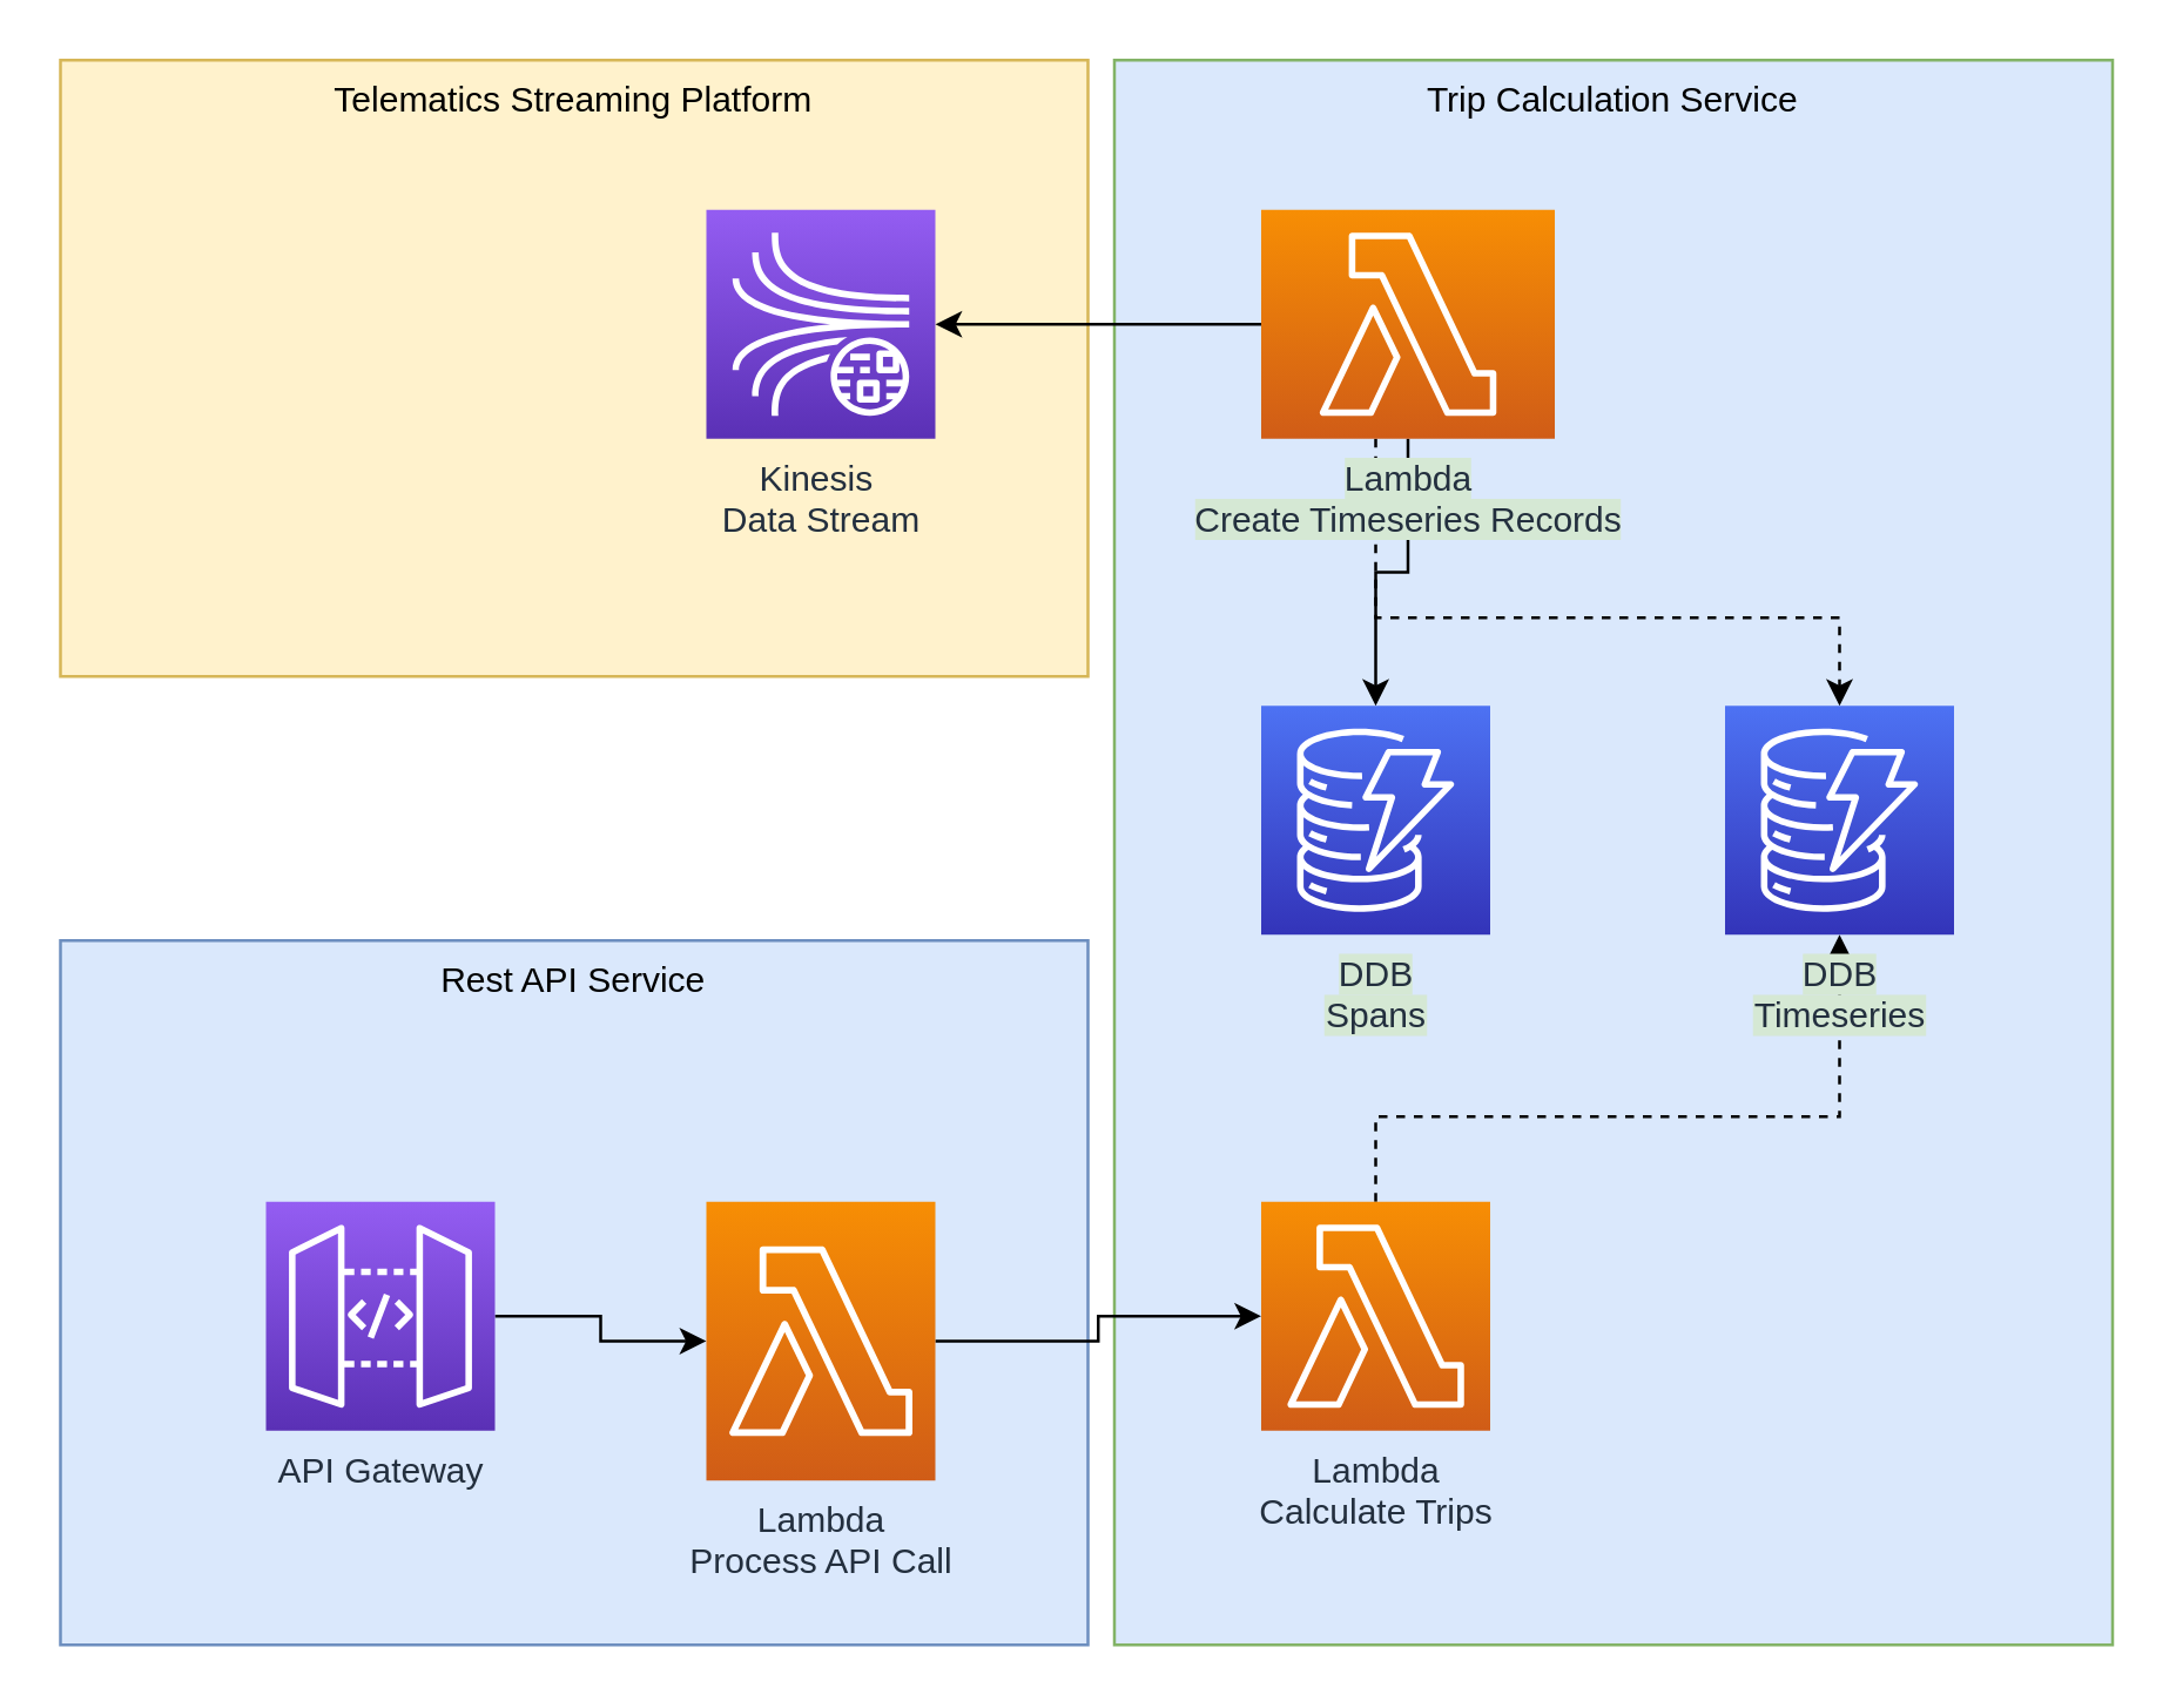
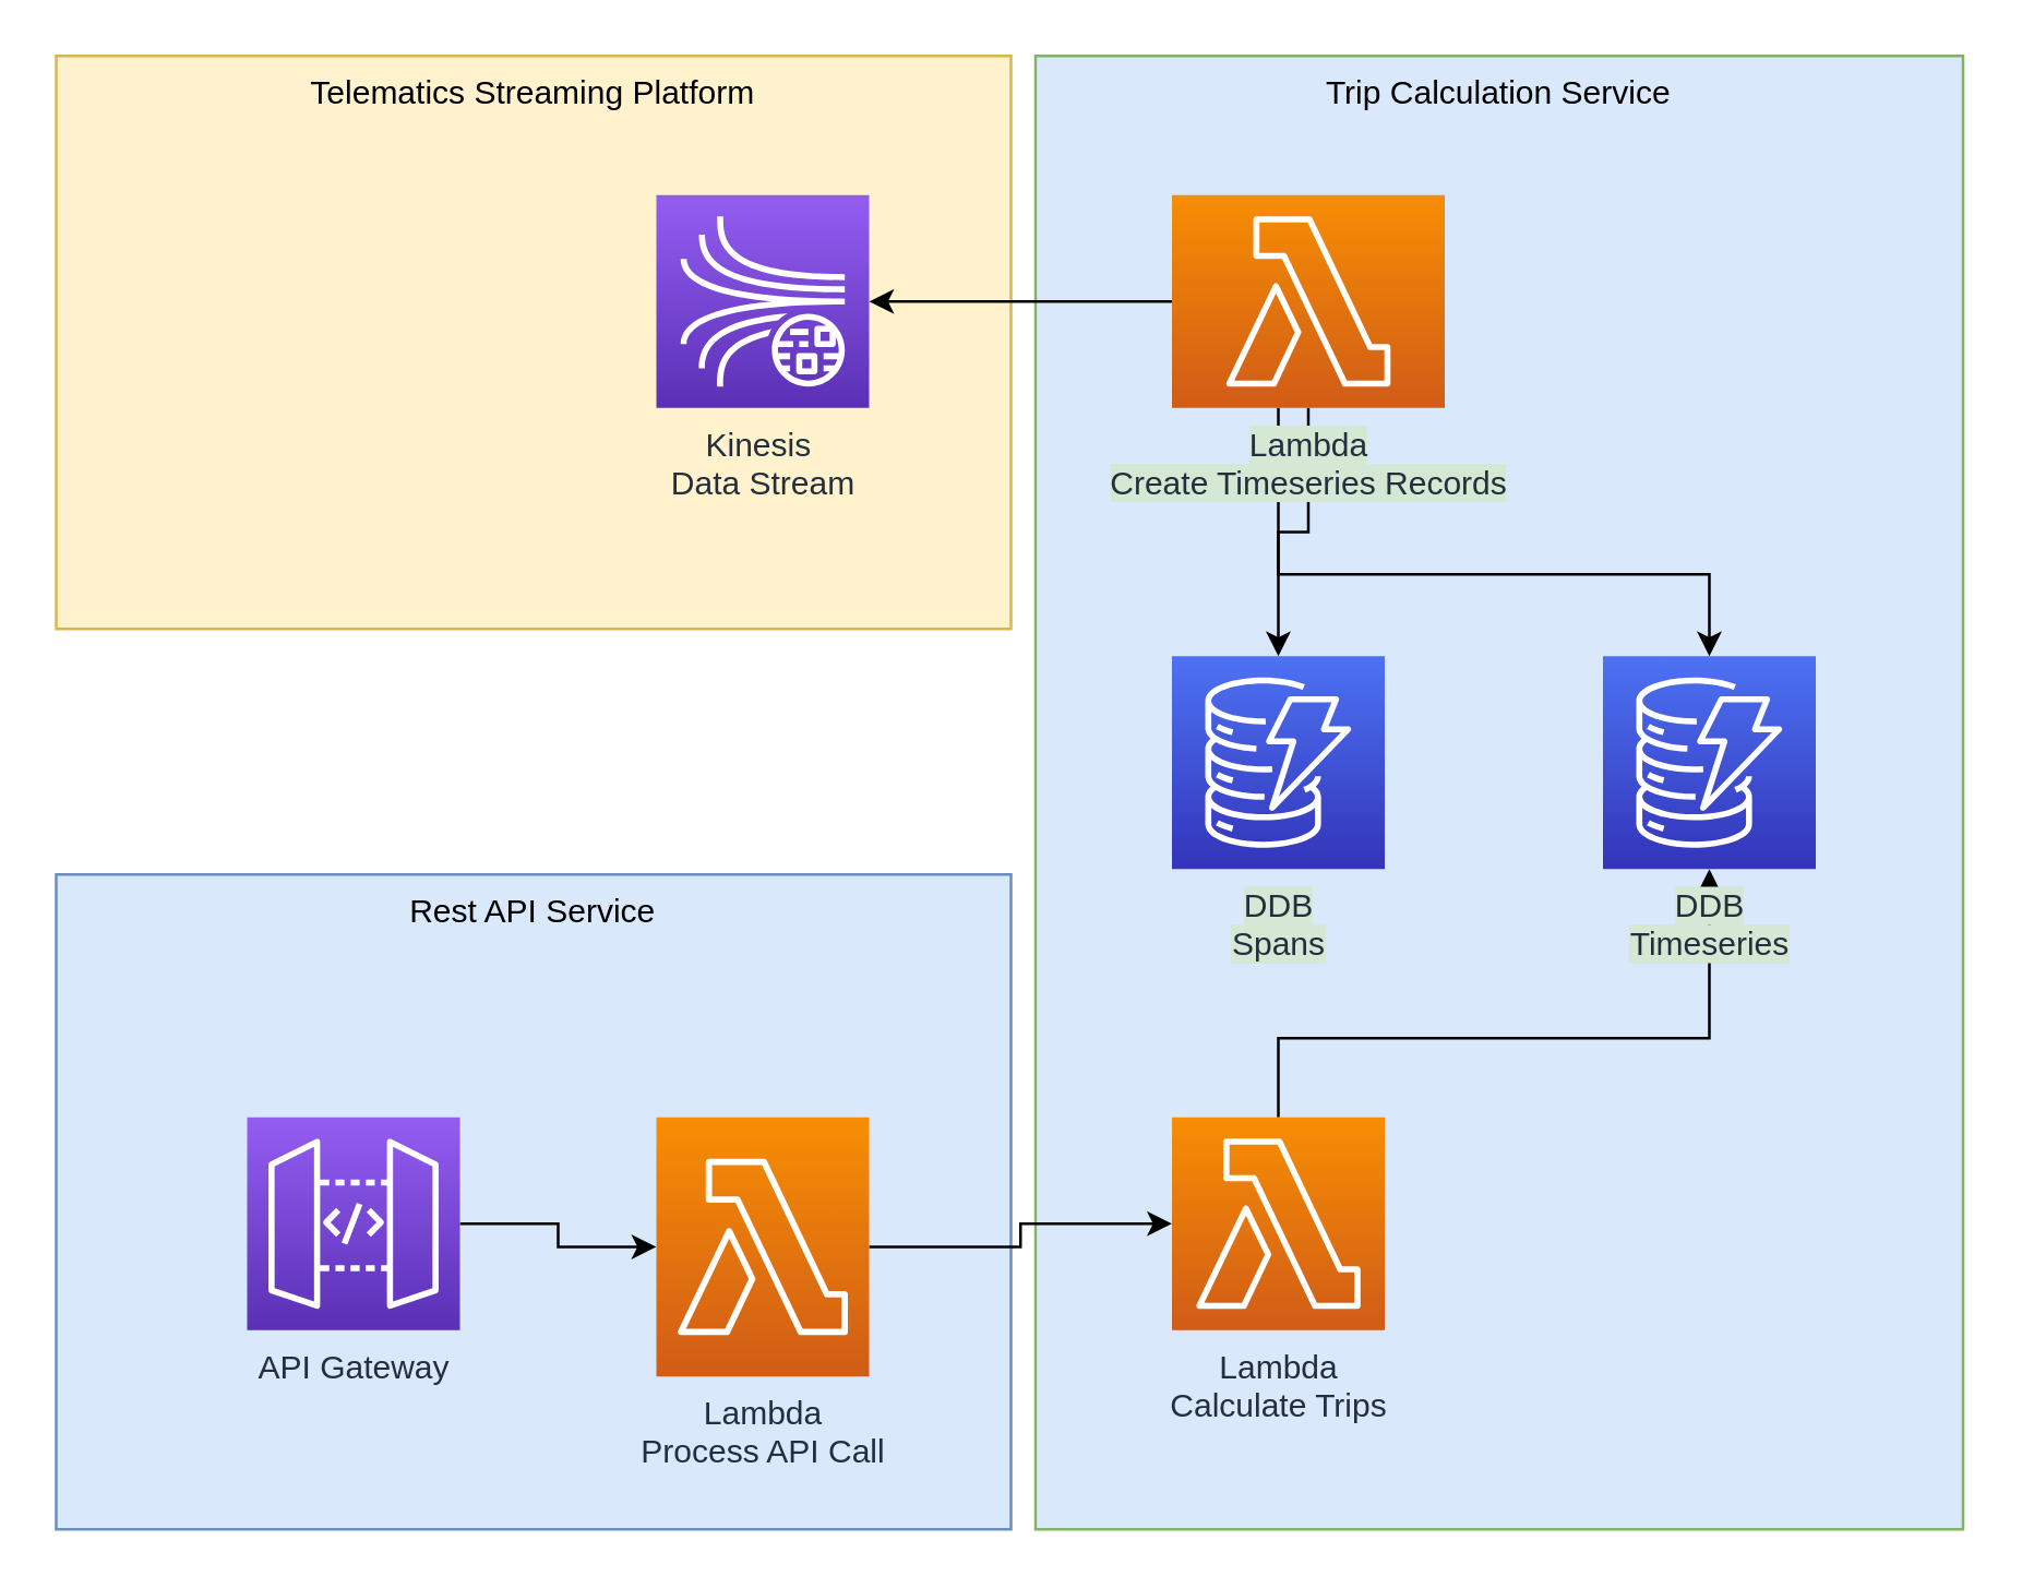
- <mxCell id="8" style="edgeStyle=orthogonalEdgeStyle;rounded=0;orthogonalLoop=1;jettySize=auto;html=1;dashed=1;" edge="1" parent="1" source="17" target="16"><mxGeometry relative="1" as="geometry"><Array as="points"><mxPoint x="468" y="210" /><mxPoint x="626" y="210" /></Array></mxGeometry></mxCell>
+ <mxCell id="8" style="edgeStyle=orthogonalEdgeStyle;rounded=0;orthogonalLoop=1;jettySize=auto;html=1;" edge="1" parent="1" source="17" target="16"><mxGeometry relative="1" as="geometry"><Array as="points"><mxPoint x="468" y="210" /><mxPoint x="626" y="210" /></Array></mxGeometry></mxCell>
- <mxCell id="9" style="edgeStyle=orthogonalEdgeStyle;rounded=0;orthogonalLoop=1;jettySize=auto;html=1;dashed=1;" edge="1" parent="1" source="10" target="16"><mxGeometry relative="1" as="geometry"><Array as="points"><mxPoint x="468" y="380" /><mxPoint x="626" y="380" /></Array></mxGeometry></mxCell>
+ <mxCell id="9" style="edgeStyle=orthogonalEdgeStyle;rounded=0;orthogonalLoop=1;jettySize=auto;html=1;" edge="1" parent="1" source="10" target="16"><mxGeometry relative="1" as="geometry"><Array as="points"><mxPoint x="468" y="380" /><mxPoint x="626" y="380" /></Array></mxGeometry></mxCell>
